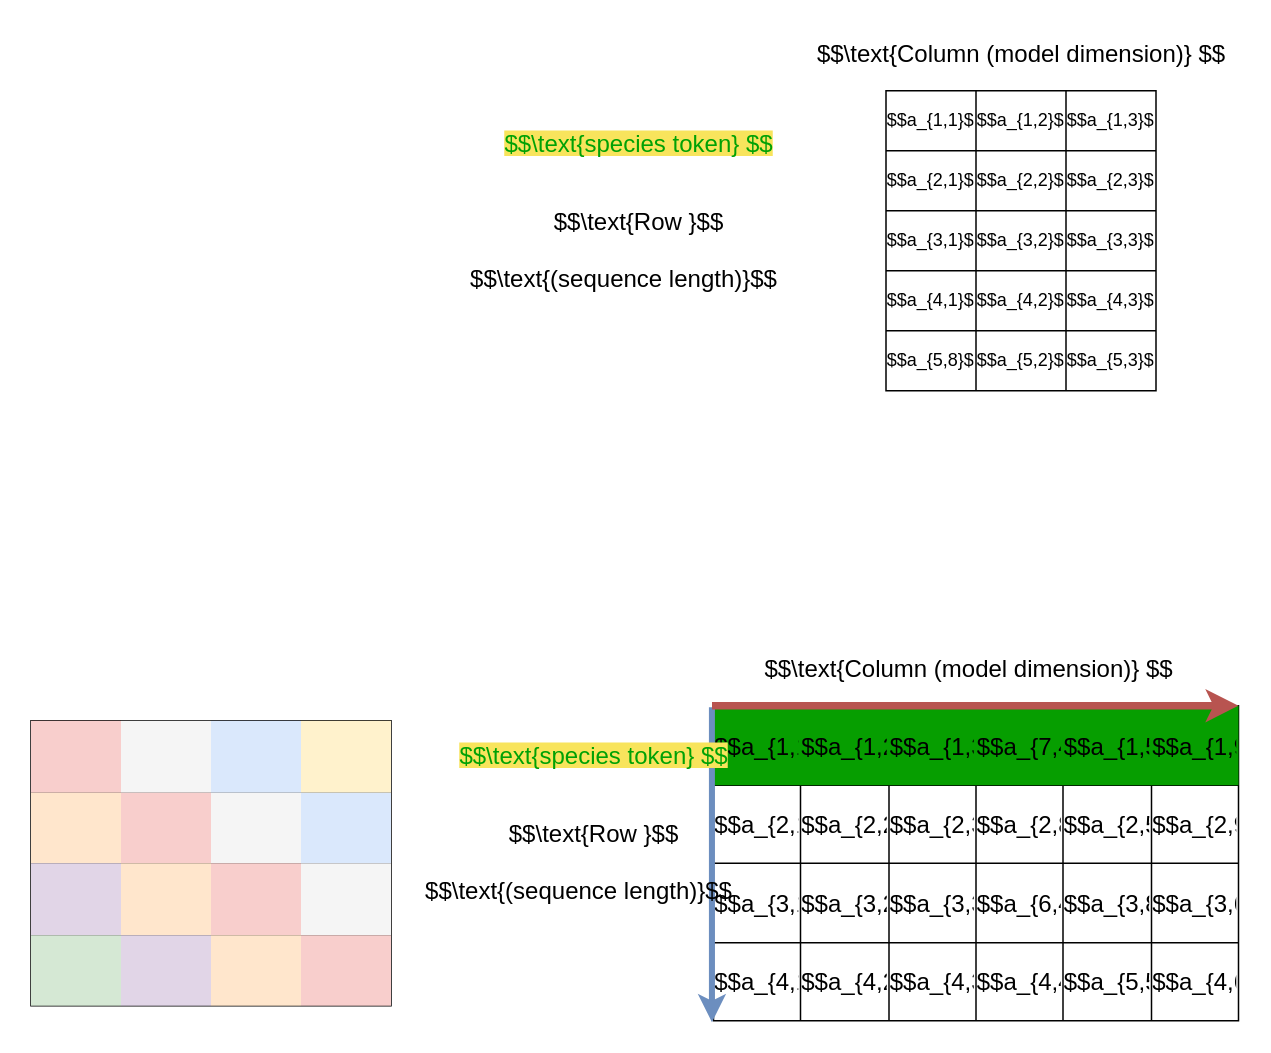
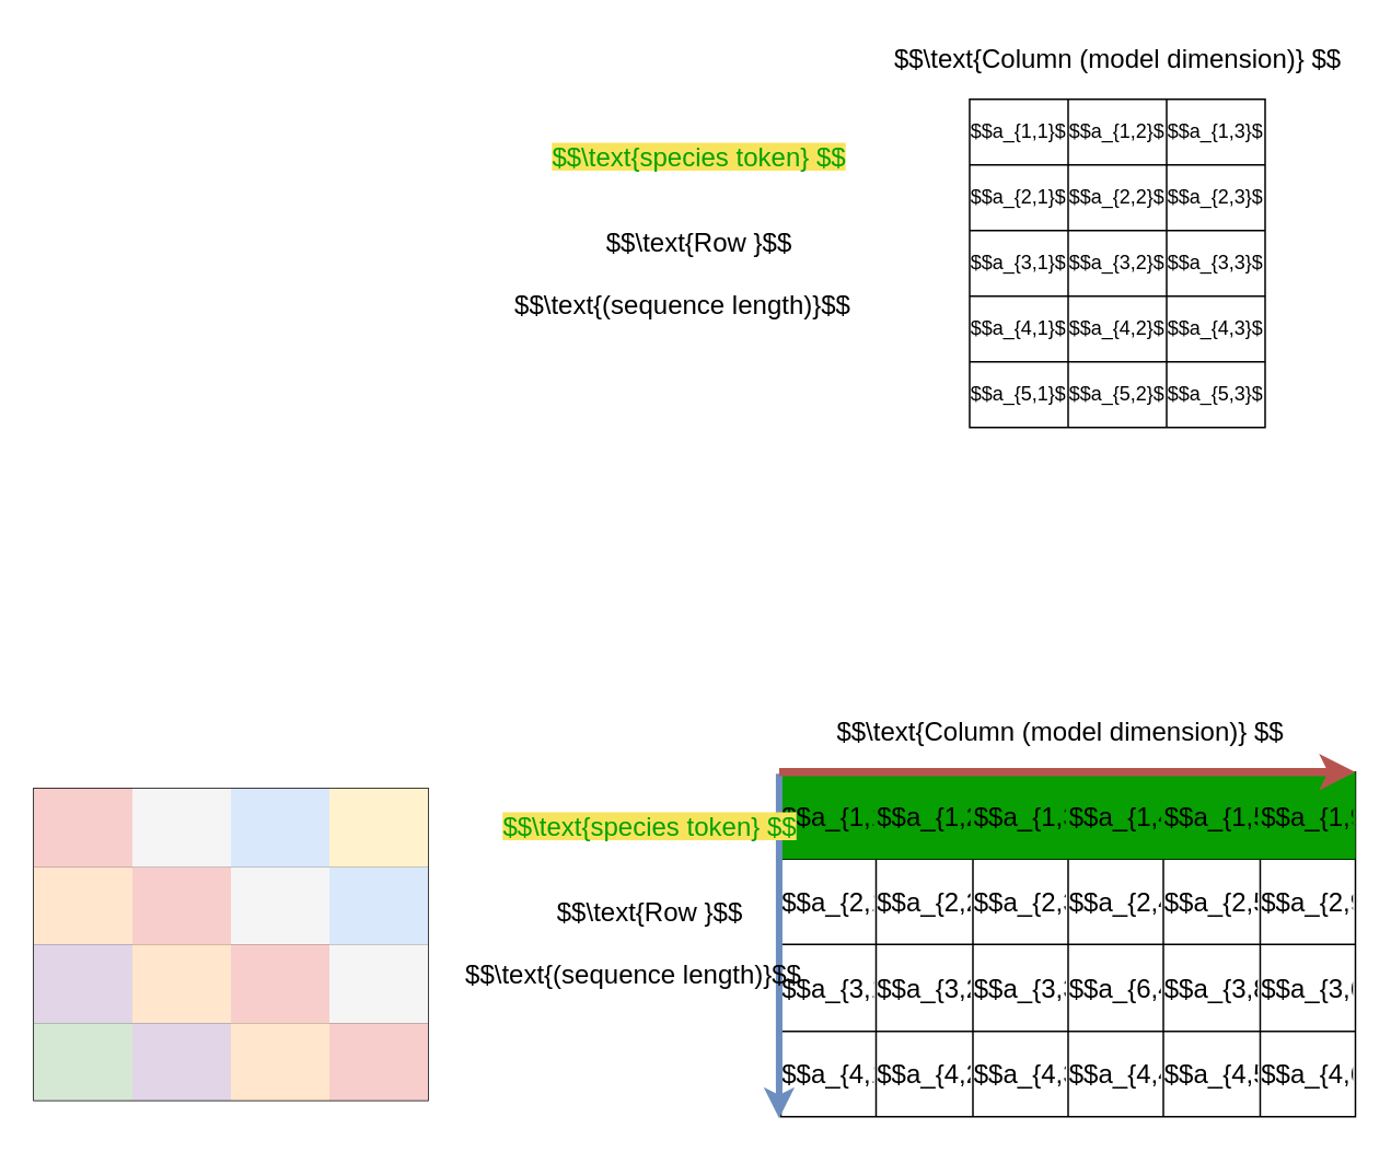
- <mxCell id="76" value="$$a_{5,8}$$" style="shape=partialRectangle;html=1;whiteSpace=wrap;connectable=0;strokeColor=inherit;overflow=hidden;fillColor=none;top=0;left=0;bottom=0;right=0;pointerEvents=1;" vertex="1" parent="75"><mxGeometry width="60" height="40" as="geometry"><mxRectangle width="60" height="40" as="alternateBounds" /></mxGeometry></mxCell>
+ <mxCell id="76" value="$$a_{5,1}$$" style="shape=partialRectangle;html=1;whiteSpace=wrap;connectable=0;strokeColor=inherit;overflow=hidden;fillColor=none;top=0;left=0;bottom=0;right=0;pointerEvents=1;" vertex="1" parent="75"><mxGeometry width="60" height="40" as="geometry"><mxRectangle width="60" height="40" as="alternateBounds" /></mxGeometry></mxCell>
- <mxCell id="7" value="$$a_{7,4}$$" style="shape=partialRectangle;html=1;whiteSpace=wrap;connectable=0;strokeColor=inherit;overflow=hidden;fillColor=none;top=0;left=0;bottom=0;right=0;pointerEvents=1;fontSize=16;" parent="3" vertex="1"><mxGeometry x="175" width="58" height="53" as="geometry"><mxRectangle width="58" height="53" as="alternateBounds" /></mxGeometry></mxCell>
+ <mxCell id="7" value="$$a_{1,4}$$" style="shape=partialRectangle;html=1;whiteSpace=wrap;connectable=0;strokeColor=inherit;overflow=hidden;fillColor=none;top=0;left=0;bottom=0;right=0;pointerEvents=1;fontSize=16;" parent="3" vertex="1"><mxGeometry x="175" width="58" height="53" as="geometry"><mxRectangle width="58" height="53" as="alternateBounds" /></mxGeometry></mxCell>
- <mxCell id="14" value="$$a_{2,8}$$" style="shape=partialRectangle;html=1;whiteSpace=wrap;connectable=0;strokeColor=inherit;overflow=hidden;fillColor=none;top=0;left=0;bottom=0;right=0;pointerEvents=1;fontSize=16;" parent="10" vertex="1"><mxGeometry x="175" width="58" height="52" as="geometry"><mxRectangle width="58" height="52" as="alternateBounds" /></mxGeometry></mxCell>
+ <mxCell id="14" value="$$a_{2,4}$$" style="shape=partialRectangle;html=1;whiteSpace=wrap;connectable=0;strokeColor=inherit;overflow=hidden;fillColor=none;top=0;left=0;bottom=0;right=0;pointerEvents=1;fontSize=16;" parent="10" vertex="1"><mxGeometry x="175" width="58" height="52" as="geometry"><mxRectangle width="58" height="52" as="alternateBounds" /></mxGeometry></mxCell>
- <mxCell id="29" value="$$a_{5,5}$$" style="shape=partialRectangle;html=1;whiteSpace=wrap;connectable=0;strokeColor=inherit;overflow=hidden;fillColor=none;top=0;left=0;bottom=0;right=0;pointerEvents=1;fontSize=16;" parent="24" vertex="1"><mxGeometry x="233" width="59" height="52" as="geometry"><mxRectangle width="59" height="52" as="alternateBounds" /></mxGeometry></mxCell>
+ <mxCell id="29" value="$$a_{4,5}$$" style="shape=partialRectangle;html=1;whiteSpace=wrap;connectable=0;strokeColor=inherit;overflow=hidden;fillColor=none;top=0;left=0;bottom=0;right=0;pointerEvents=1;fontSize=16;" parent="24" vertex="1"><mxGeometry x="233" width="59" height="52" as="geometry"><mxRectangle width="59" height="52" as="alternateBounds" /></mxGeometry></mxCell>
